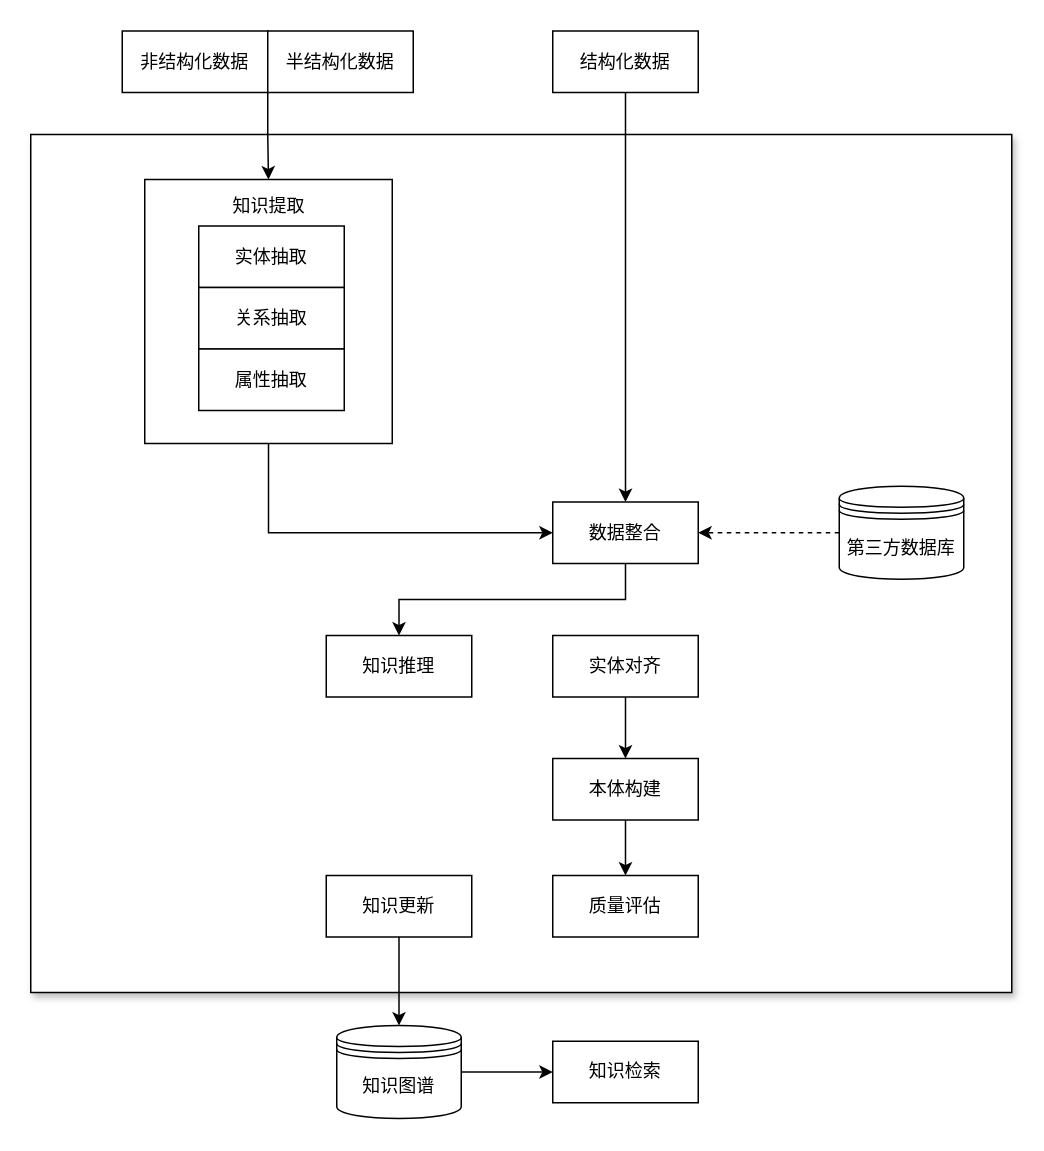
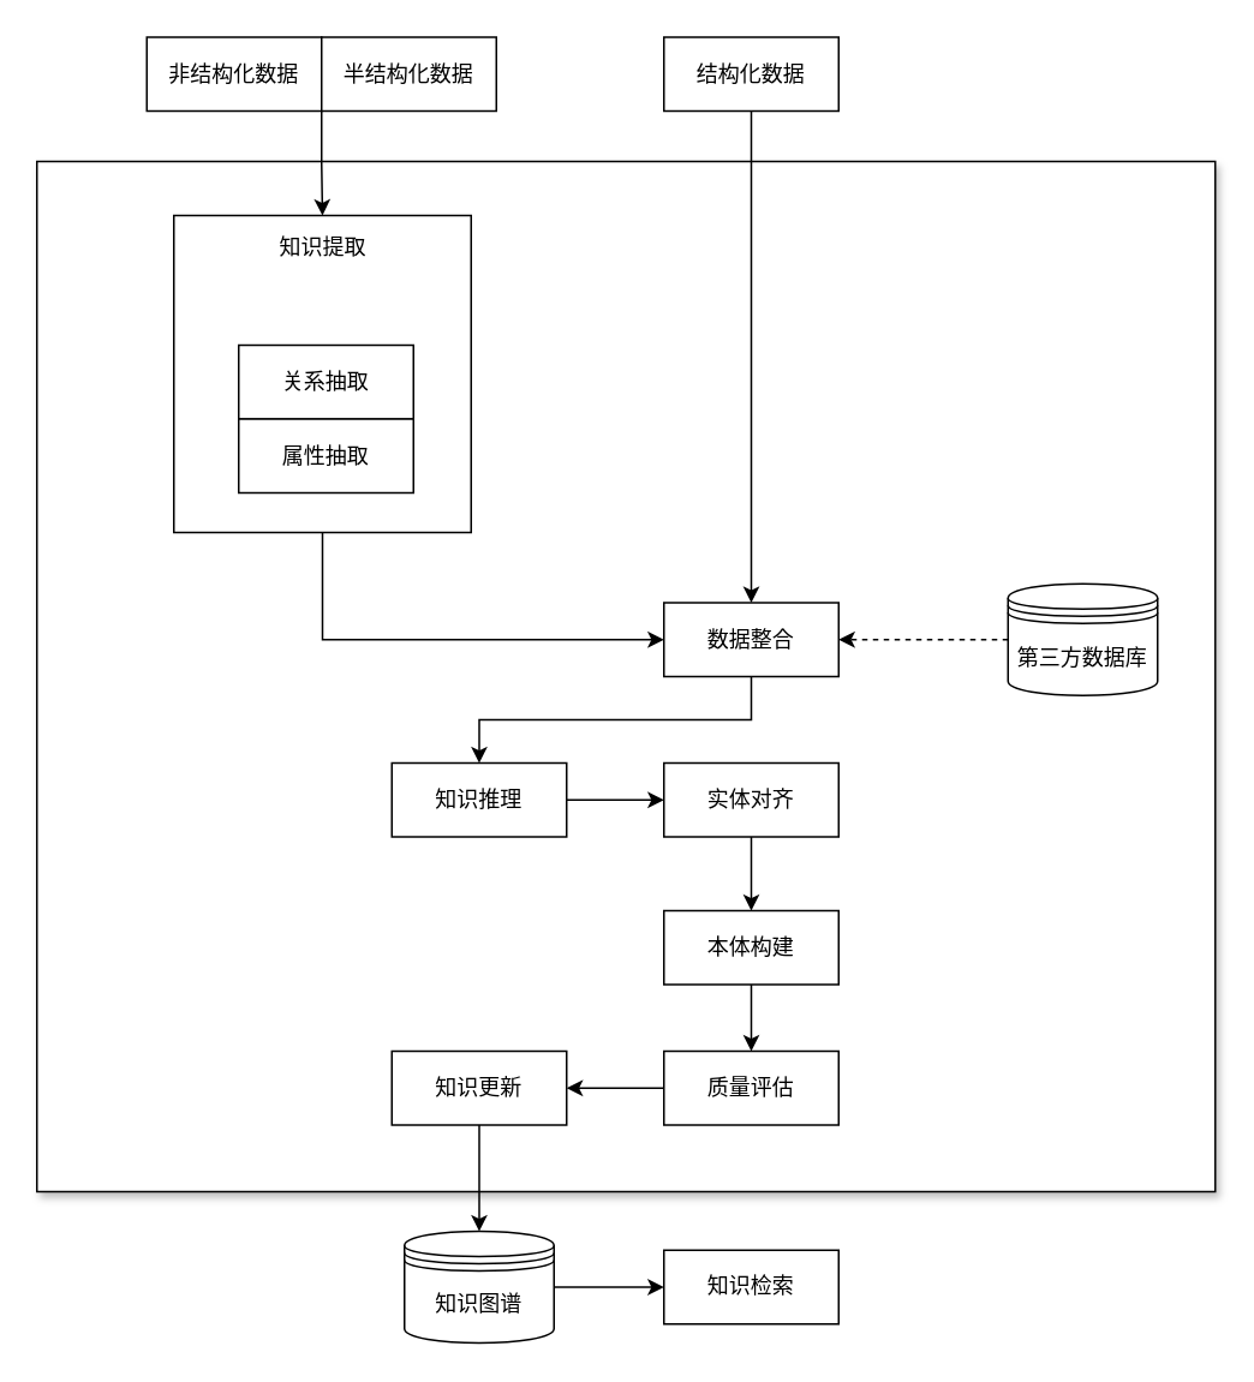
- <mxCell id="12" value="实体抽取" style="rounded=0;whiteSpace=wrap;html=1;" vertex="1" parent="1"><mxGeometry x="132" y="150" width="97" height="41" as="geometry" /></mxCell>
+ <mxCell id="24" style="edgeStyle=orthogonalEdgeStyle;rounded=0;orthogonalLoop=1;jettySize=auto;html=1;exitX=1;exitY=0.5;exitDx=0;exitDy=0;entryX=0;entryY=0.5;entryDx=0;entryDy=0;" edge="1" parent="1" source="25" target="21"><mxGeometry relative="1" as="geometry" /></mxCell>
+ <mxCell id="22" style="edgeStyle=orthogonalEdgeStyle;rounded=0;orthogonalLoop=1;jettySize=auto;html=1;exitX=0;exitY=0.5;exitDx=0;exitDy=0;" edge="1" parent="1" source="23" target="27"><mxGeometry relative="1" as="geometry" /></mxCell>
